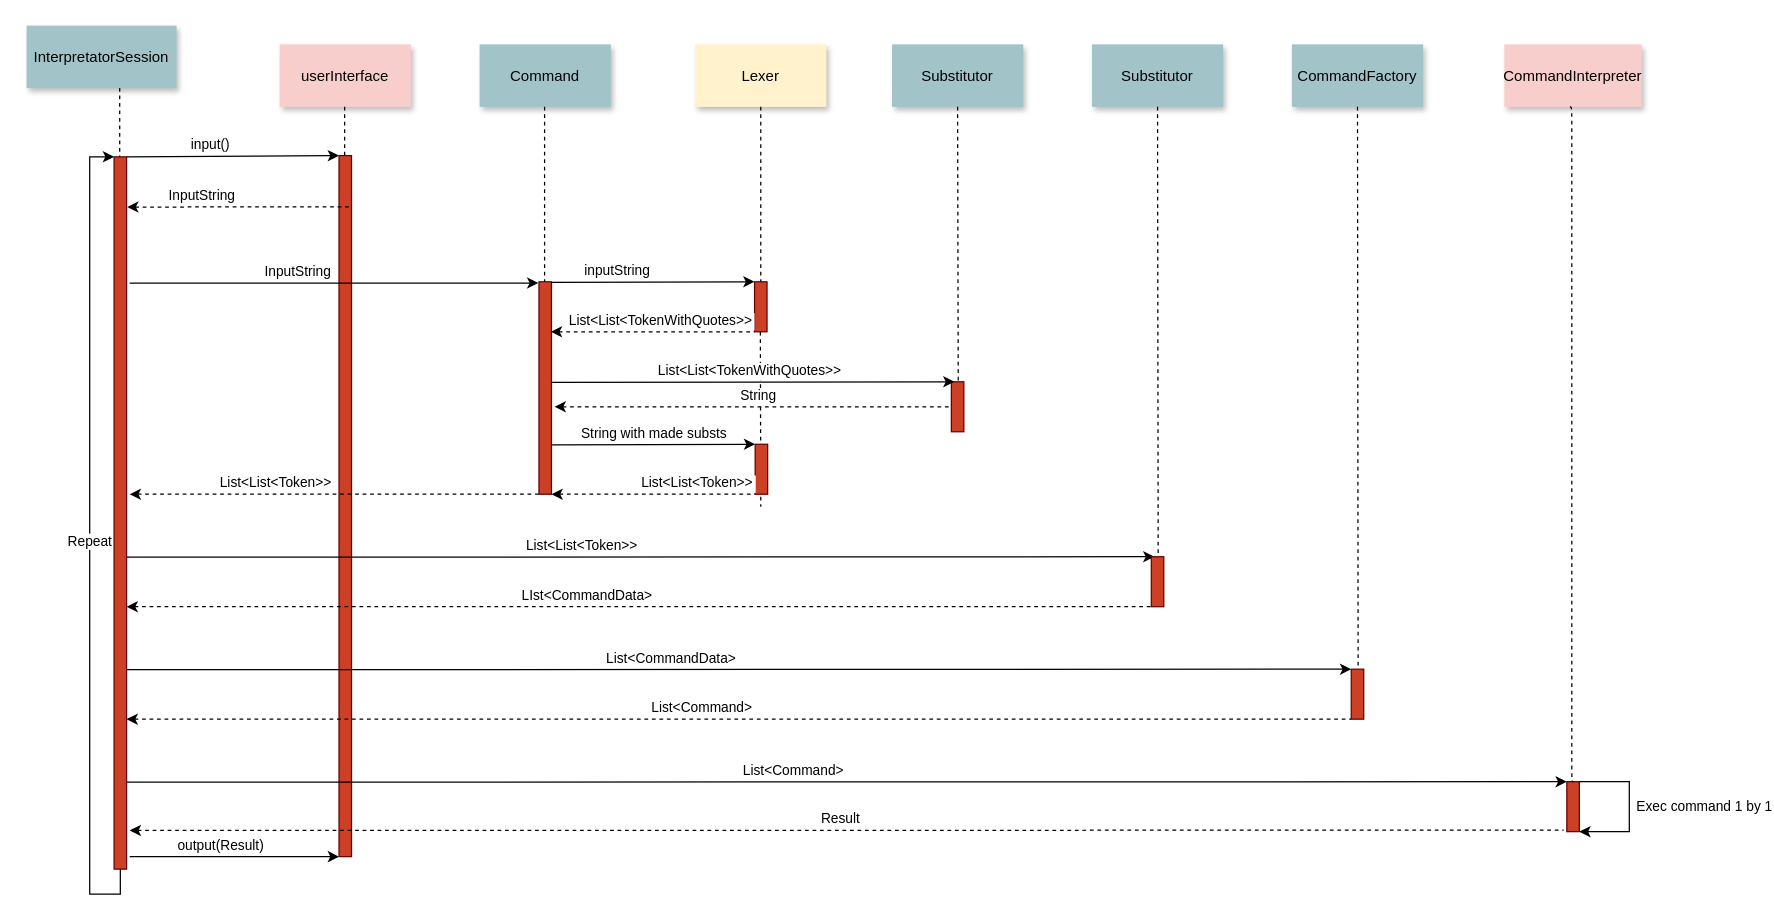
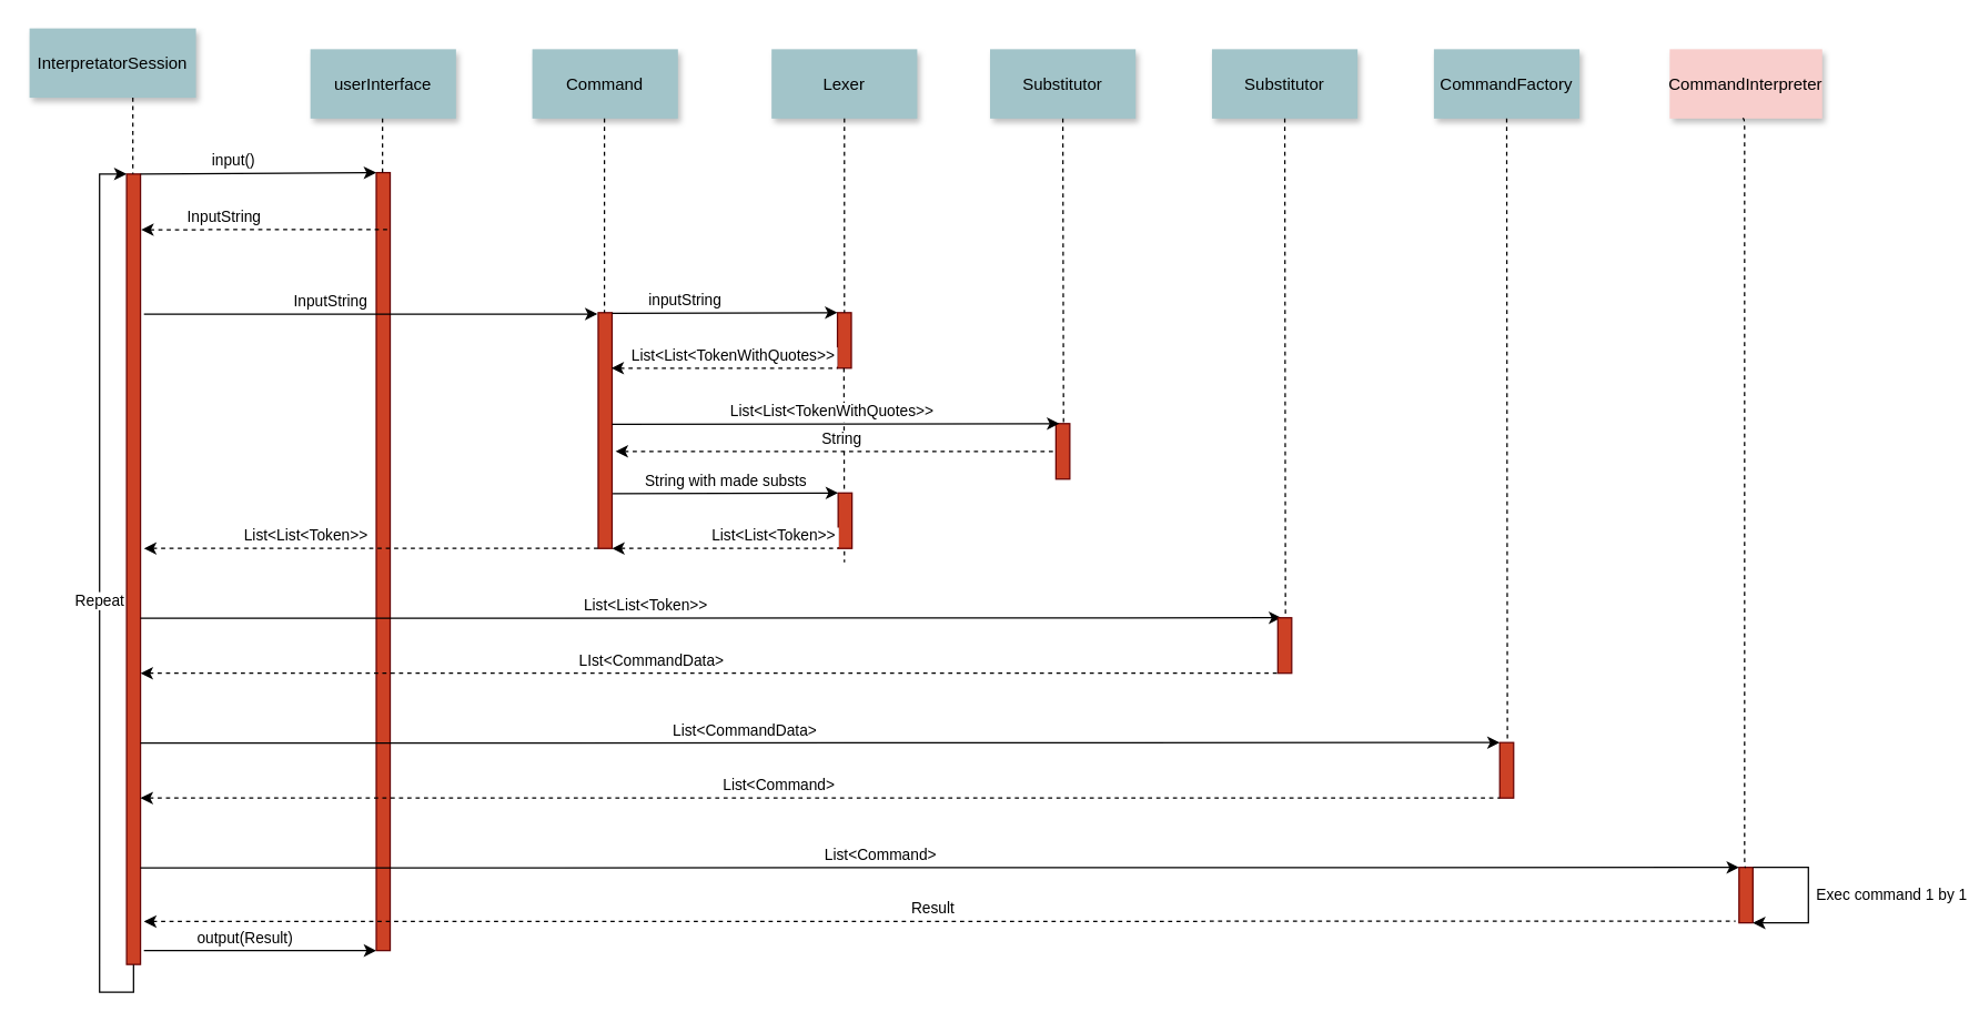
- <mxCell id="6" value="userInterface" style="shadow=1;fillColor=#f8cecc;strokeColor=none;" vertex="1" parent="1"><mxGeometry x="223" y="35" width="105" height="50" as="geometry" /></mxCell>
+ <mxCell id="6" value="userInterface" style="shadow=1;fillColor=#A2C4C9;strokeColor=none" vertex="1" parent="1"><mxGeometry x="223" y="35" width="105" height="50" as="geometry" /></mxCell>
- <mxCell id="16" value="Lexer" style="shadow=1;fillColor=#fff2cc;strokeColor=none;" vertex="1" parent="1"><mxGeometry x="555.5" y="35" width="105" height="50" as="geometry" /></mxCell>
+ <mxCell id="16" value="Lexer" style="shadow=1;fillColor=#A2C4C9;strokeColor=none" vertex="1" parent="1"><mxGeometry x="555.5" y="35" width="105" height="50" as="geometry" /></mxCell>
